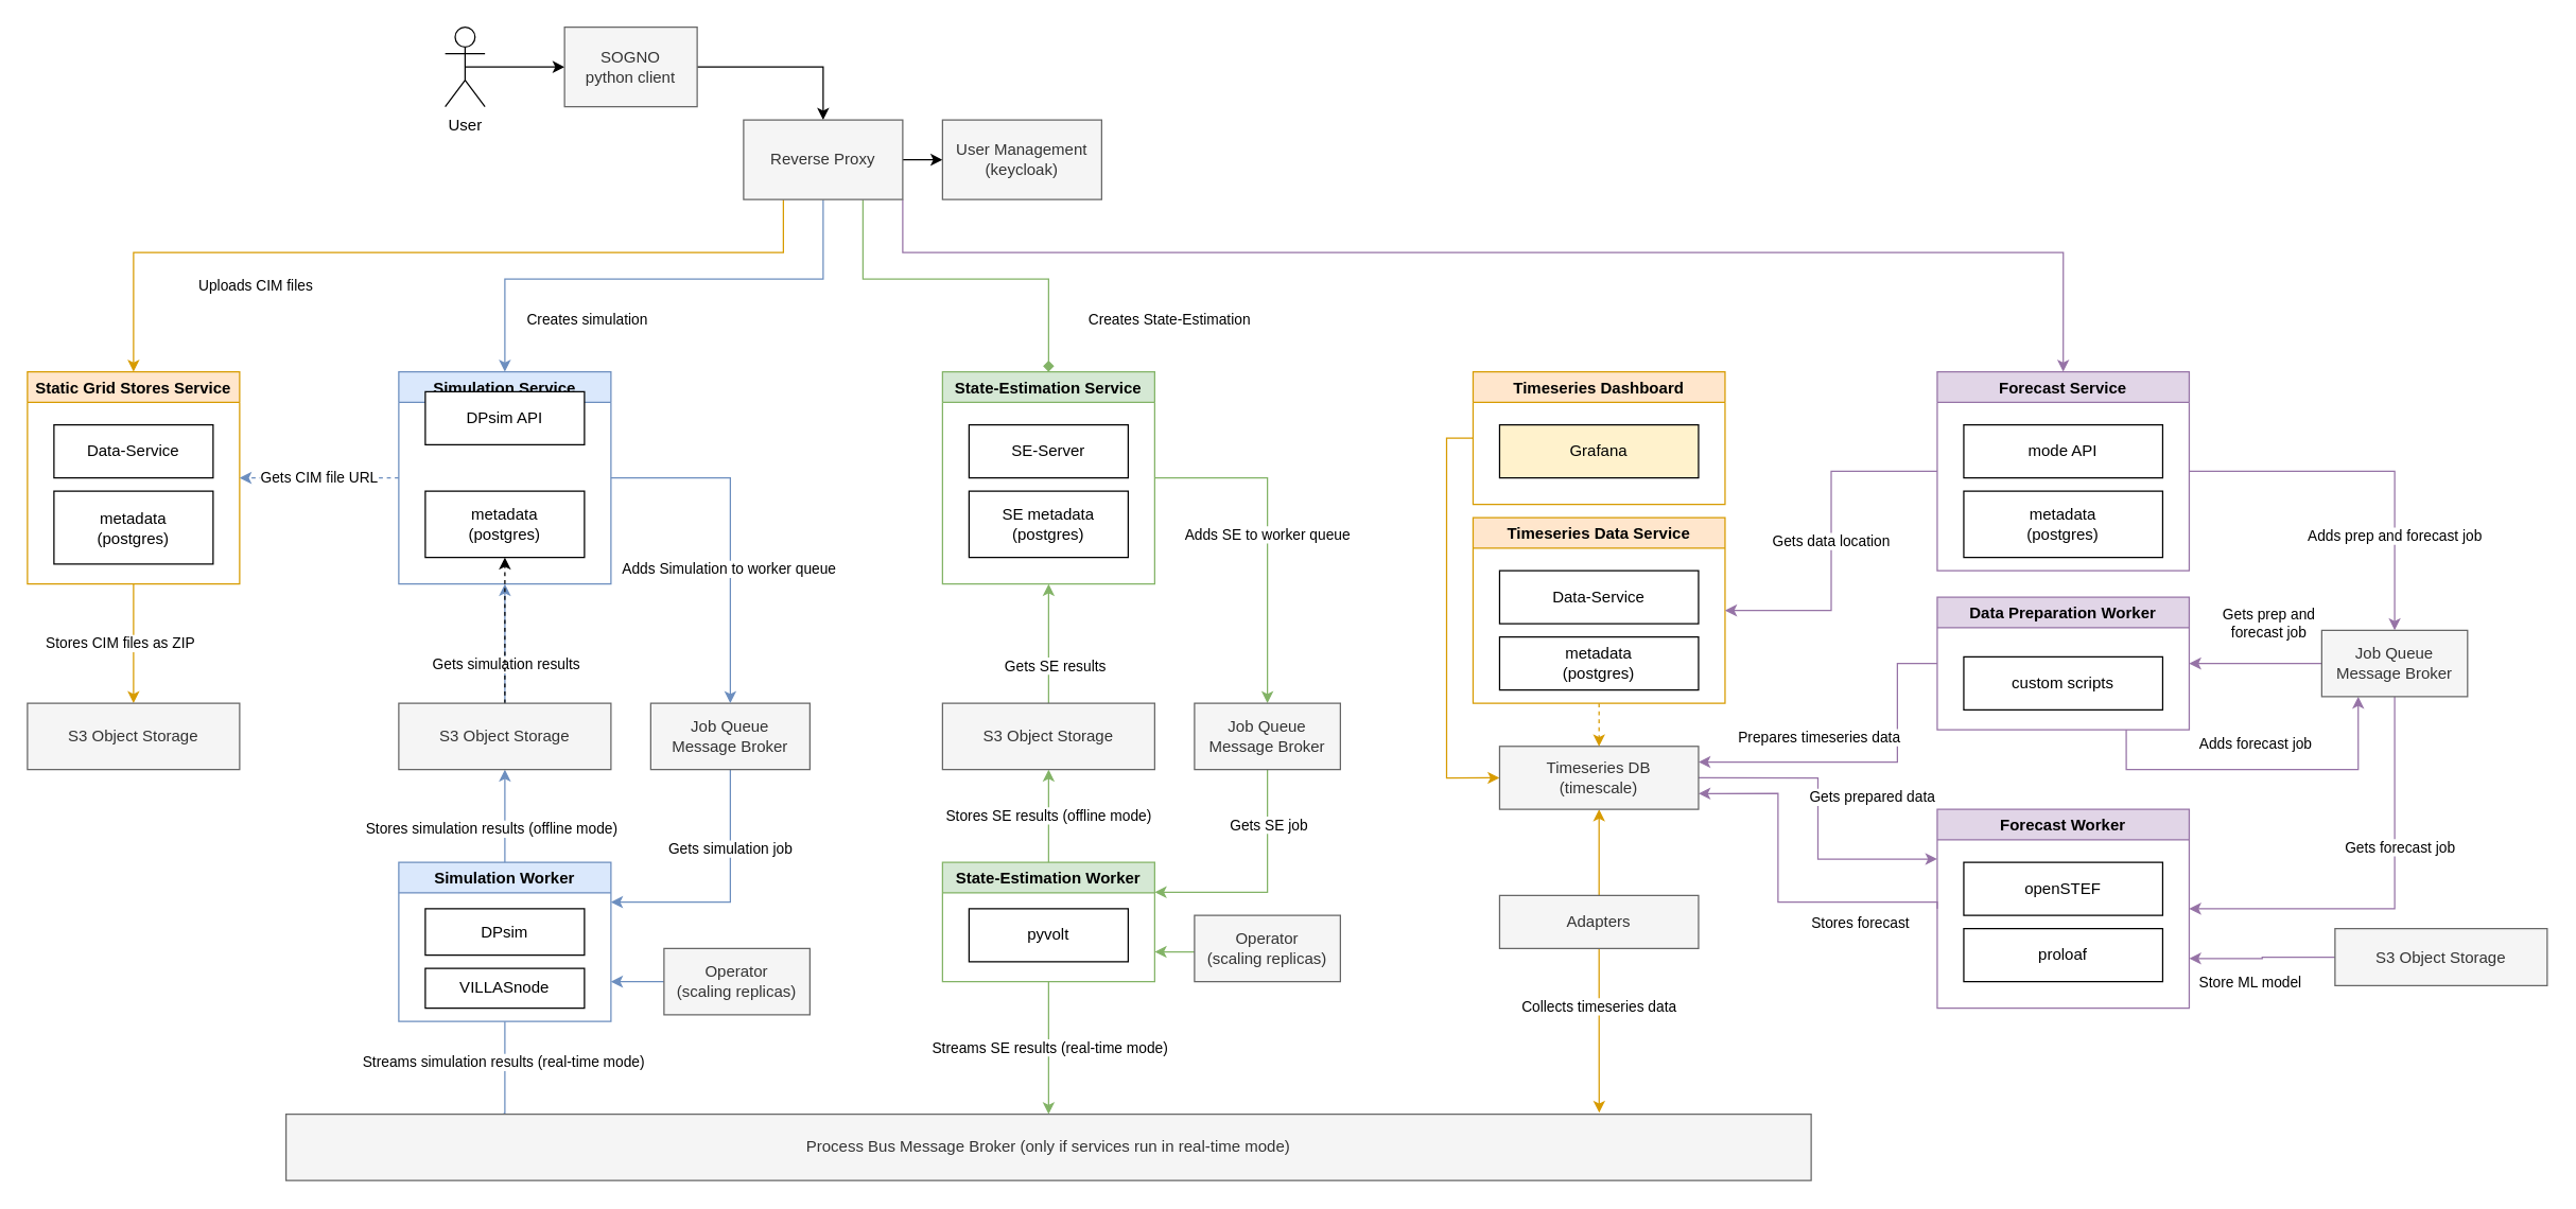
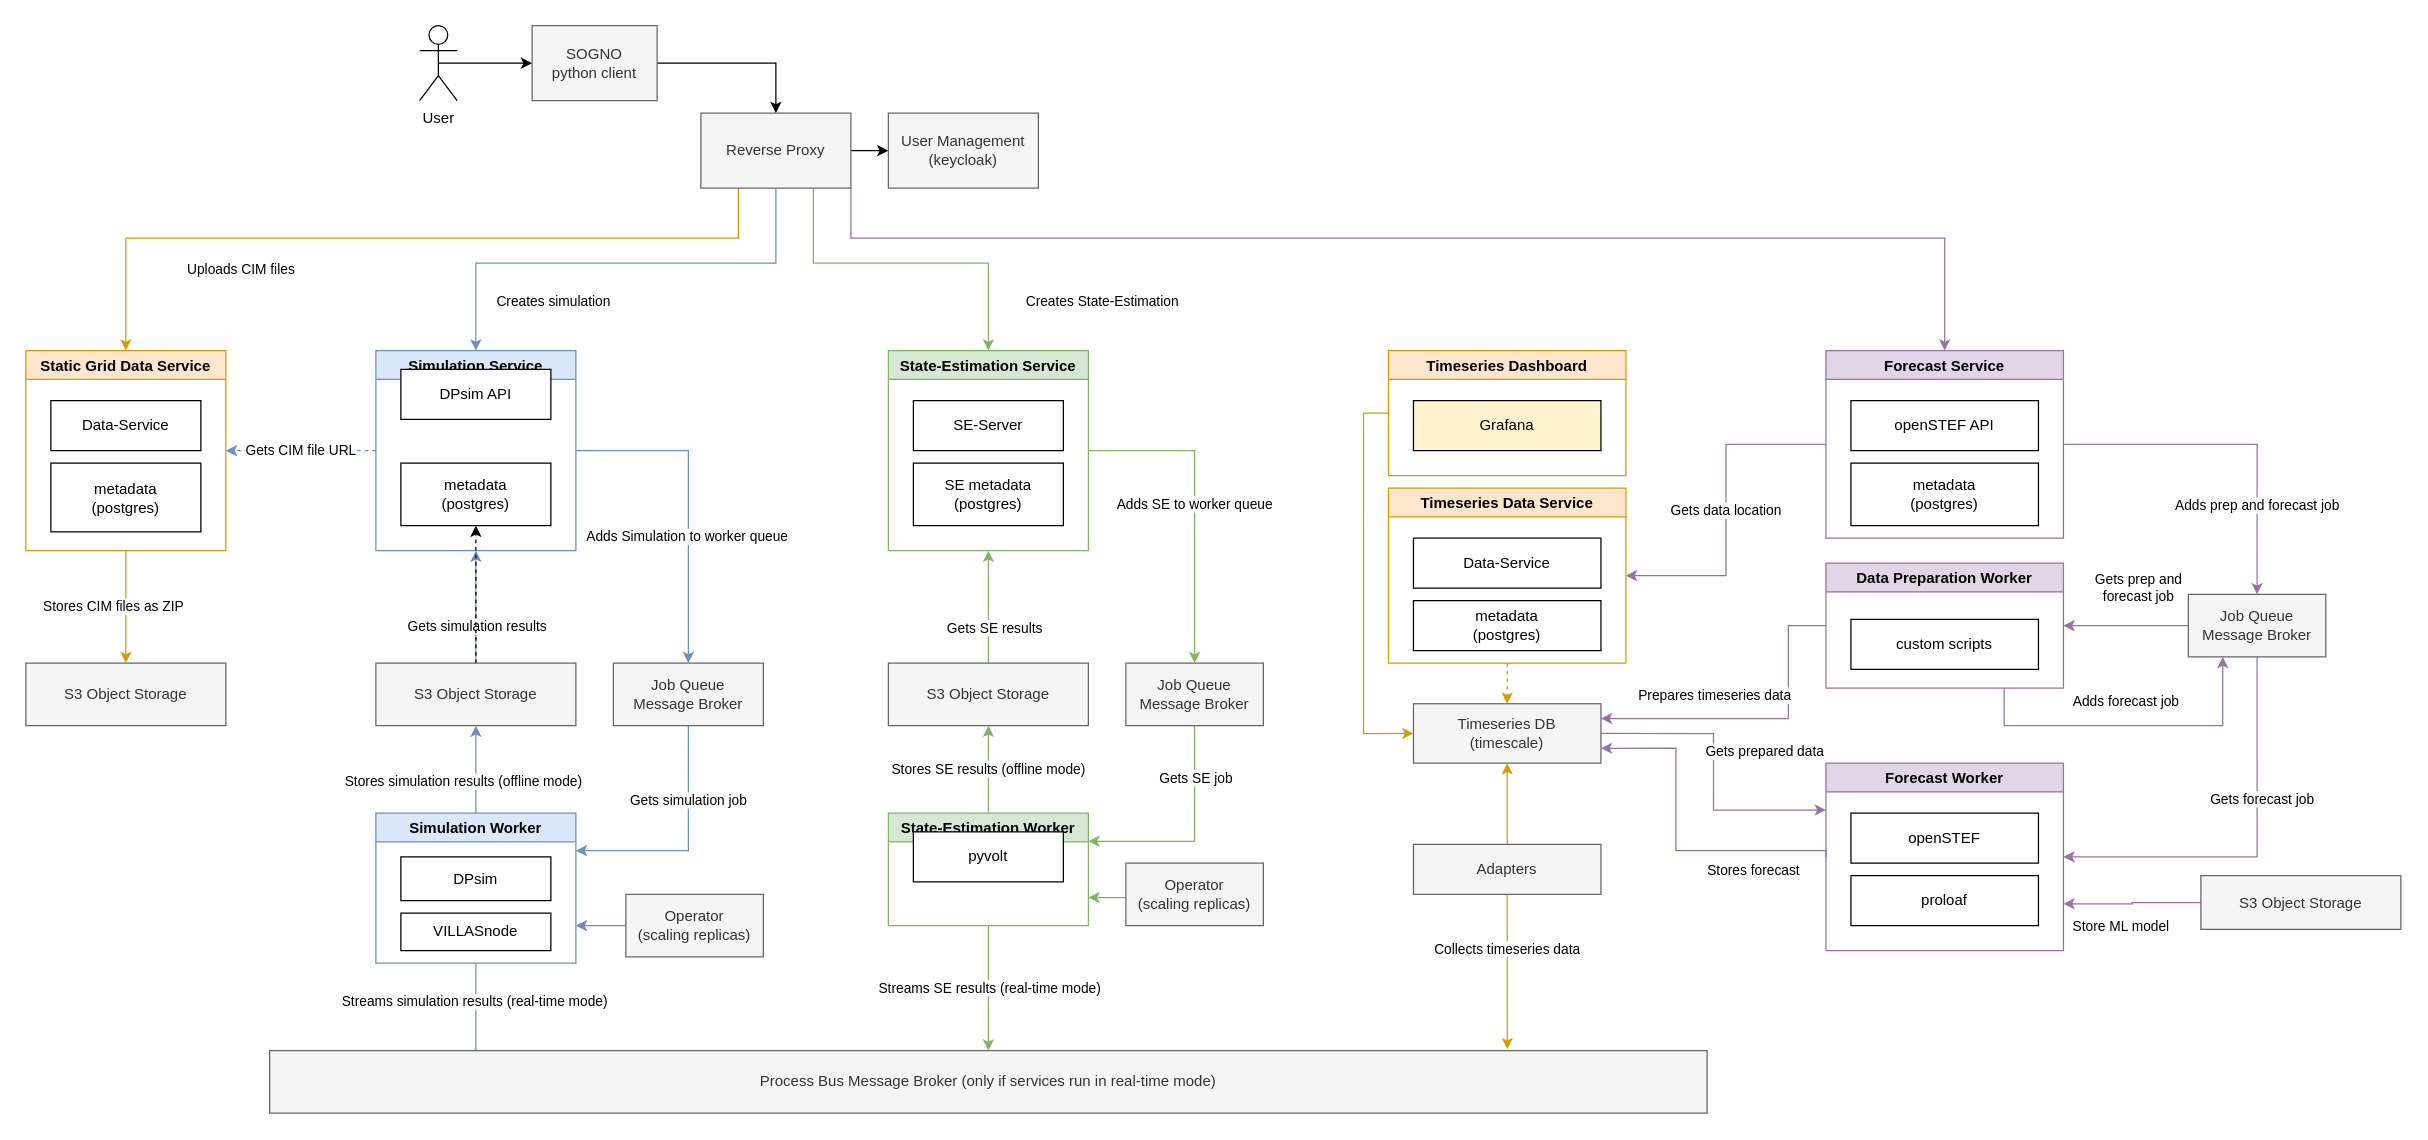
- <mxCell id="17" style="edgeStyle=orthogonalEdgeStyle;rounded=0;orthogonalLoop=1;jettySize=auto;html=1;exitX=0.75;exitY=1;exitDx=0;exitDy=0;entryX=0.5;entryY=0;entryDx=0;entryDy=0;endArrow=diamond;endFill=1;fillColor=#d5e8d4;strokeColor=#82b366;" parent="1" source="61" target="42" edge="1"><mxGeometry relative="1" as="geometry"><Array as="points"><mxPoint x="650" y="210" /><mxPoint x="790" y="210" /></Array></mxGeometry></mxCell>
+ <mxCell id="17" style="edgeStyle=orthogonalEdgeStyle;rounded=0;orthogonalLoop=1;jettySize=auto;html=1;exitX=0.75;exitY=1;exitDx=0;exitDy=0;entryX=0.5;entryY=0;entryDx=0;entryDy=0;endArrow=classic;endFill=1;fillColor=#d5e8d4;strokeColor=#82b366;" parent="1" source="61" target="42" edge="1"><mxGeometry relative="1" as="geometry"><Array as="points"><mxPoint x="650" y="210" /><mxPoint x="790" y="210" /></Array></mxGeometry></mxCell>
- <mxCell id="3" value="Static Grid Stores Service" style="swimlane;fillColor=#ffe6cc;strokeColor=#d79b00;" parent="1" vertex="1"><mxGeometry x="20" y="280" width="160" height="160" as="geometry"><mxRectangle x="290" y="280" width="130" height="23" as="alternateBounds" /></mxGeometry></mxCell>
+ <mxCell id="3" value="Static Grid Data Service" style="swimlane;fillColor=#ffe6cc;strokeColor=#d79b00;" parent="1" vertex="1"><mxGeometry x="20" y="280" width="160" height="160" as="geometry"><mxRectangle x="290" y="280" width="130" height="23" as="alternateBounds" /></mxGeometry></mxCell>
- <mxCell id="71" value="mode API" style="whiteSpace=wrap;html=1;" parent="70" vertex="1"><mxGeometry x="20" y="40" width="150" height="40" as="geometry" /></mxCell>
+ <mxCell id="71" value="openSTEF API" style="whiteSpace=wrap;html=1;" parent="70" vertex="1"><mxGeometry x="20" y="40" width="150" height="40" as="geometry" /></mxCell>
- <mxCell id="57" value="pyvolt" style="whiteSpace=wrap;html=1;" parent="56" vertex="1"><mxGeometry x="20" y="35" width="120" height="40" as="geometry" /></mxCell>
+ <mxCell id="57" value="pyvolt" style="whiteSpace=wrap;html=1;" parent="56" vertex="1"><mxGeometry x="20" y="15" width="120" height="40" as="geometry" /></mxCell>
